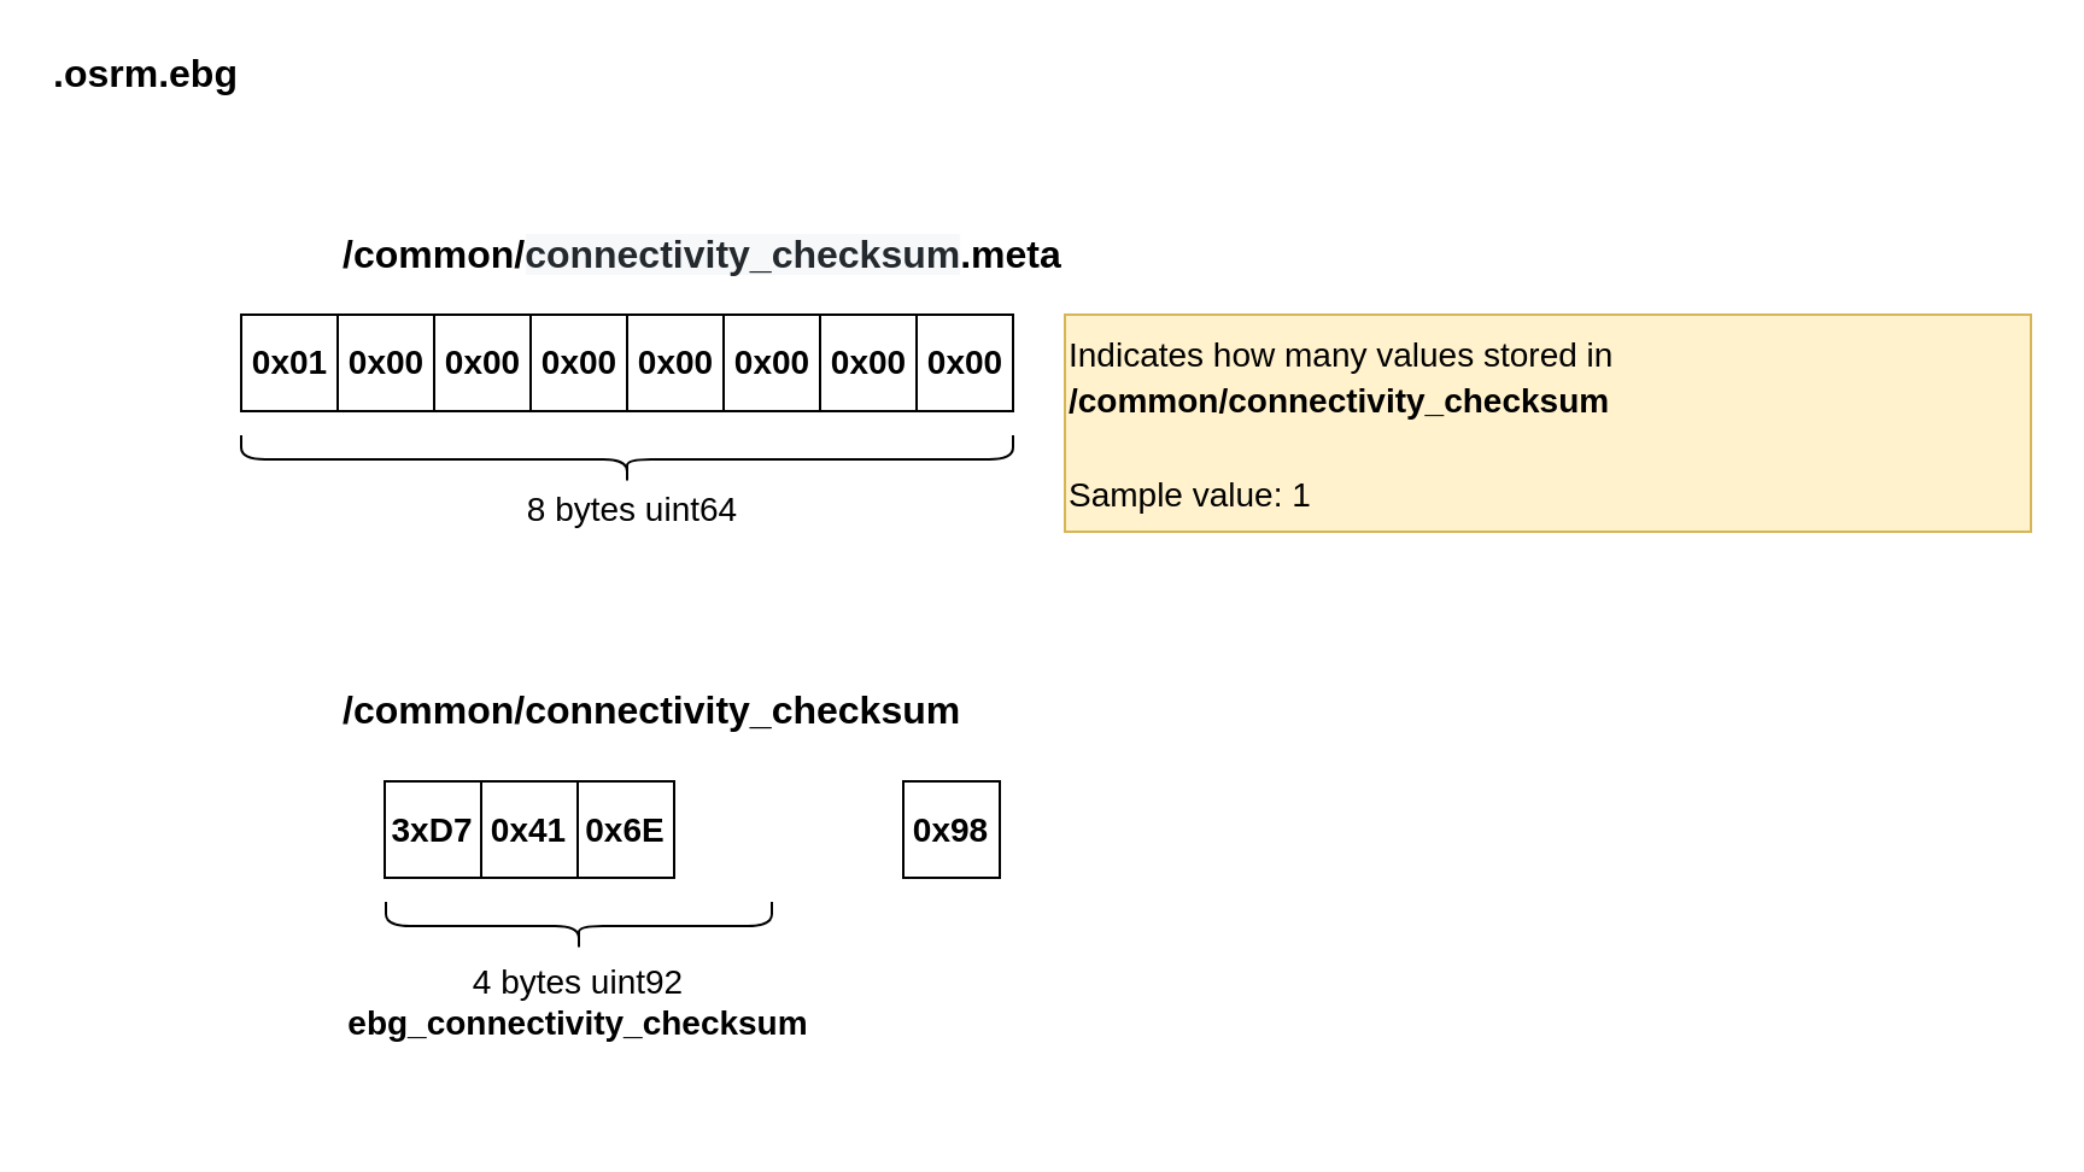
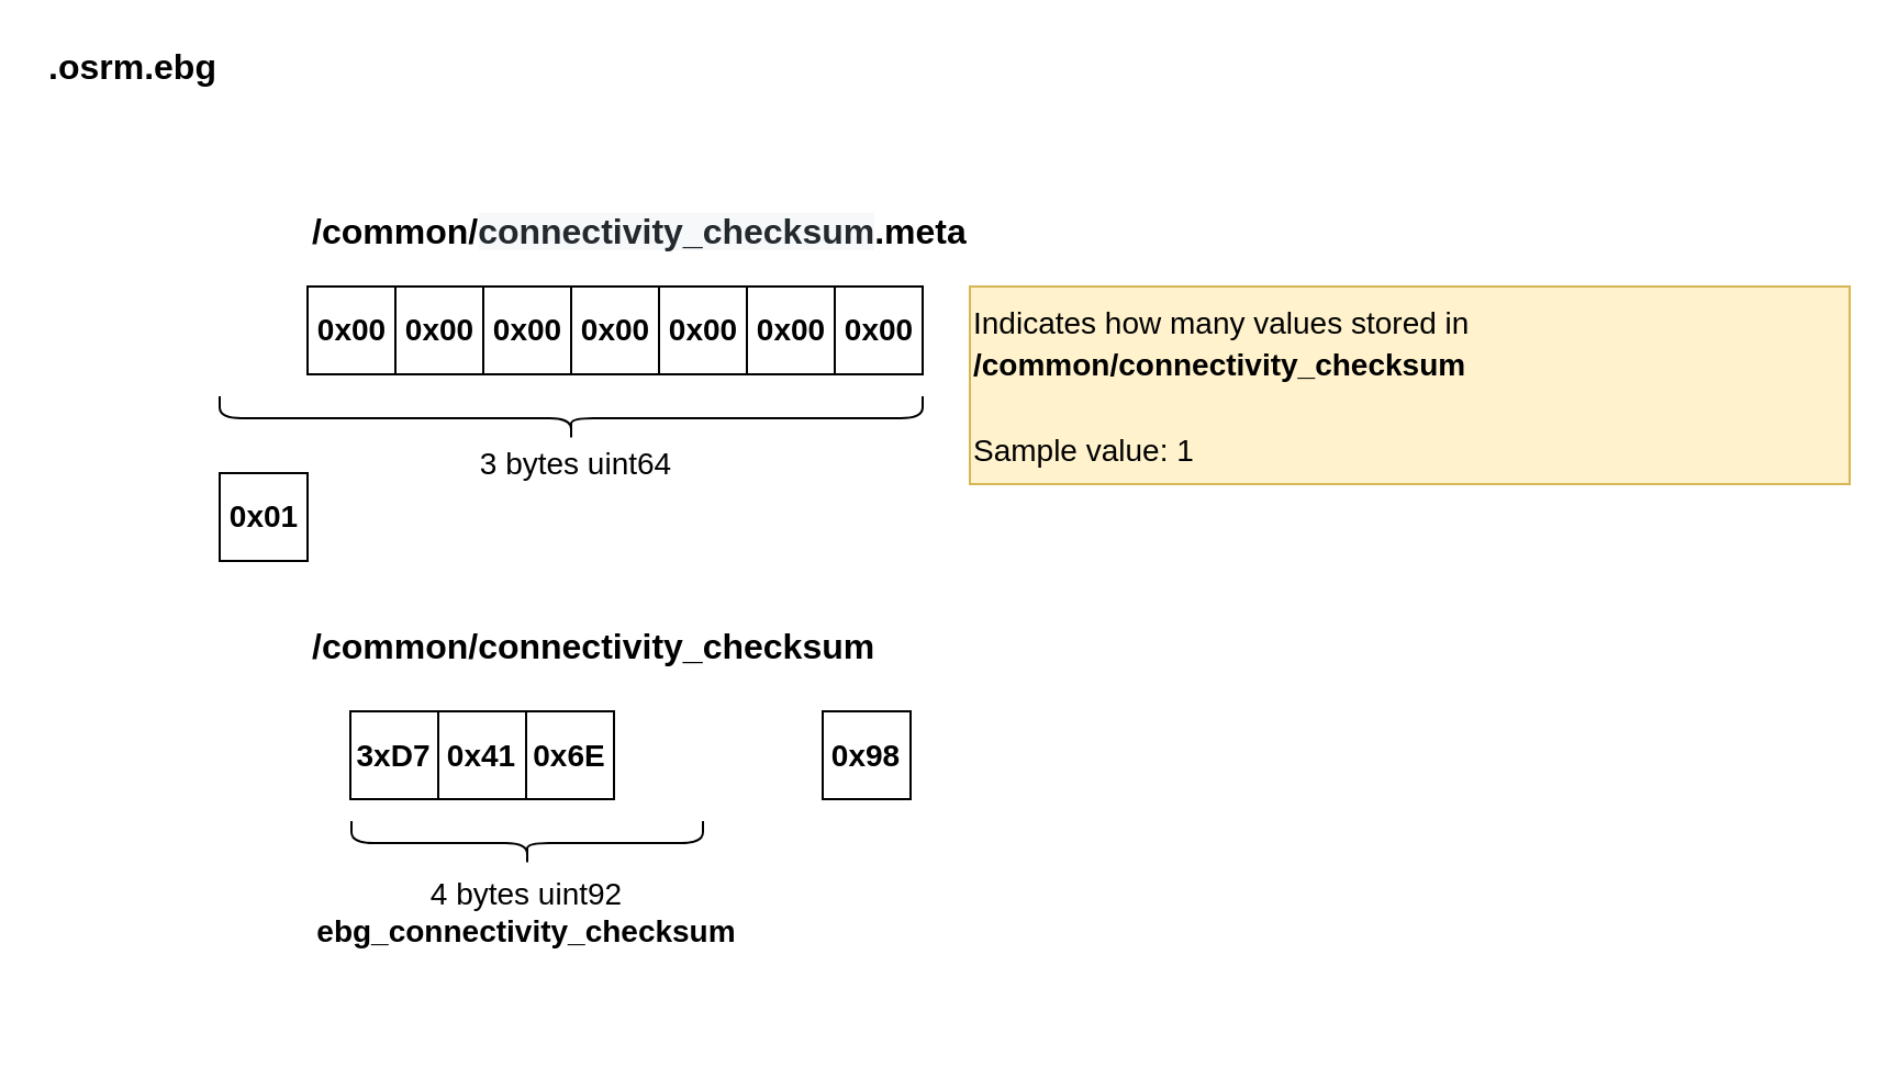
- <mxCell id="2" value="0x01" style="rounded=0;whiteSpace=wrap;html=1;fontStyle=1;fontSize=14;" parent="1" vertex="1"><mxGeometry x="99.5" y="130" width="40" height="40" as="geometry" /></mxCell>
+ <mxCell id="2" value="0x01" style="rounded=0;whiteSpace=wrap;html=1;fontStyle=1;fontSize=14;" parent="1" vertex="1"><mxGeometry x="99.5" y="215" width="40" height="40" as="geometry" /></mxCell>
- <mxCell id="11" value="8 bytes uint64" style="text;html=1;strokeColor=none;fillColor=none;align=center;verticalAlign=middle;whiteSpace=wrap;rounded=0;fontSize=14;" parent="1" vertex="1"><mxGeometry x="179.5" y="201" width="164" height="20" as="geometry" /></mxCell>
+ <mxCell id="11" value="3 bytes uint64" style="text;html=1;strokeColor=none;fillColor=none;align=center;verticalAlign=middle;whiteSpace=wrap;rounded=0;fontSize=14;" parent="1" vertex="1"><mxGeometry x="179.5" y="201" width="164" height="20" as="geometry" /></mxCell>
